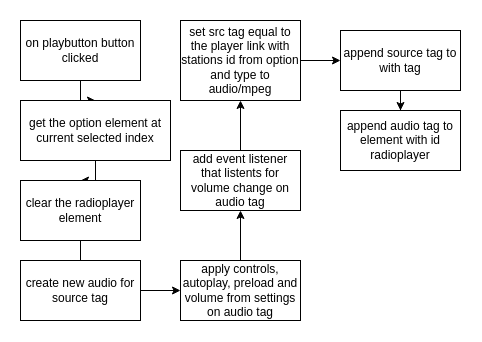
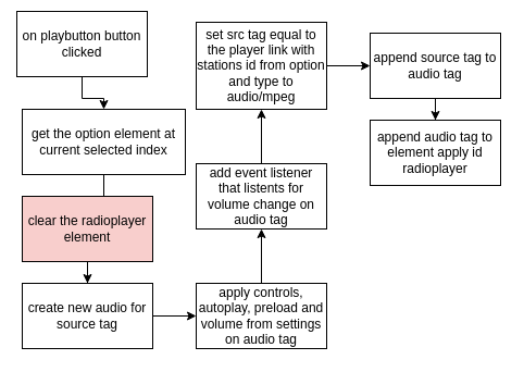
- <mxCell id="3" value="on playbutton button clicked" style="rounded=0;whiteSpace=wrap;html=1;" vertex="1" parent="1"><mxGeometry x="20" y="20" width="120" height="60" as="geometry" /></mxCell>
+ <mxCell id="3" value="on playbutton button clicked" style="rounded=0;whiteSpace=wrap;html=1;" vertex="1" parent="1"><mxGeometry x="15" y="10" width="120" height="60" as="geometry" /></mxCell>
- <mxCell id="17" value="append source tag to with tag" style="whiteSpace=wrap;html=1;rounded=0;" vertex="1" parent="1"><mxGeometry x="340" y="30" width="120" height="60" as="geometry" /></mxCell>
+ <mxCell id="17" value="append source tag to audio tag" style="whiteSpace=wrap;html=1;rounded=0;" vertex="1" parent="1"><mxGeometry x="340" y="30" width="120" height="60" as="geometry" /></mxCell>
- <mxCell id="18" value="append audio tag to element with id radioplayer" style="whiteSpace=wrap;html=1;rounded=0;" vertex="1" parent="1"><mxGeometry x="340" y="110" width="120" height="60" as="geometry" /></mxCell>
+ <mxCell id="18" value="append audio tag to element apply id radioplayer" style="whiteSpace=wrap;html=1;rounded=0;" vertex="1" parent="1"><mxGeometry x="340" y="110" width="120" height="60" as="geometry" /></mxCell>
- <mxCell id="4" value="" style="edgeStyle=orthogonalEdgeStyle;rounded=0;orthogonalLoop=1;jettySize=auto;html=1;" edge="1" parent="1" source="5" target="7"><mxGeometry relative="1" as="geometry" /></mxCell>
+ <mxCell id="4" value="" style="edgeStyle=orthogonalEdgeStyle;rounded=0;orthogonalLoop=1;jettySize=auto;html=1;endArrow=none;" edge="1" parent="1" source="5" target="7"><mxGeometry relative="1" as="geometry" /></mxCell>
- <mxCell id="7" value="clear the radioplayer element" style="whiteSpace=wrap;html=1;rounded=0;" vertex="1" parent="1"><mxGeometry x="20" y="180" width="120" height="60" as="geometry" /></mxCell>
+ <mxCell id="7" value="clear the radioplayer element" style="whiteSpace=wrap;html=1;rounded=0;fillColor=#f8cecc;" vertex="1" parent="1"><mxGeometry x="20" y="180" width="120" height="60" as="geometry" /></mxCell>
- <mxCell id="6" value="" style="edgeStyle=orthogonalEdgeStyle;rounded=0;orthogonalLoop=1;jettySize=auto;html=1;endArrow=none;" edge="1" parent="1" source="7" target="9"><mxGeometry relative="1" as="geometry" /></mxCell>
+ <mxCell id="6" value="" style="edgeStyle=orthogonalEdgeStyle;rounded=0;orthogonalLoop=1;jettySize=auto;html=1;" edge="1" parent="1" source="7" target="9"><mxGeometry relative="1" as="geometry" /></mxCell>
